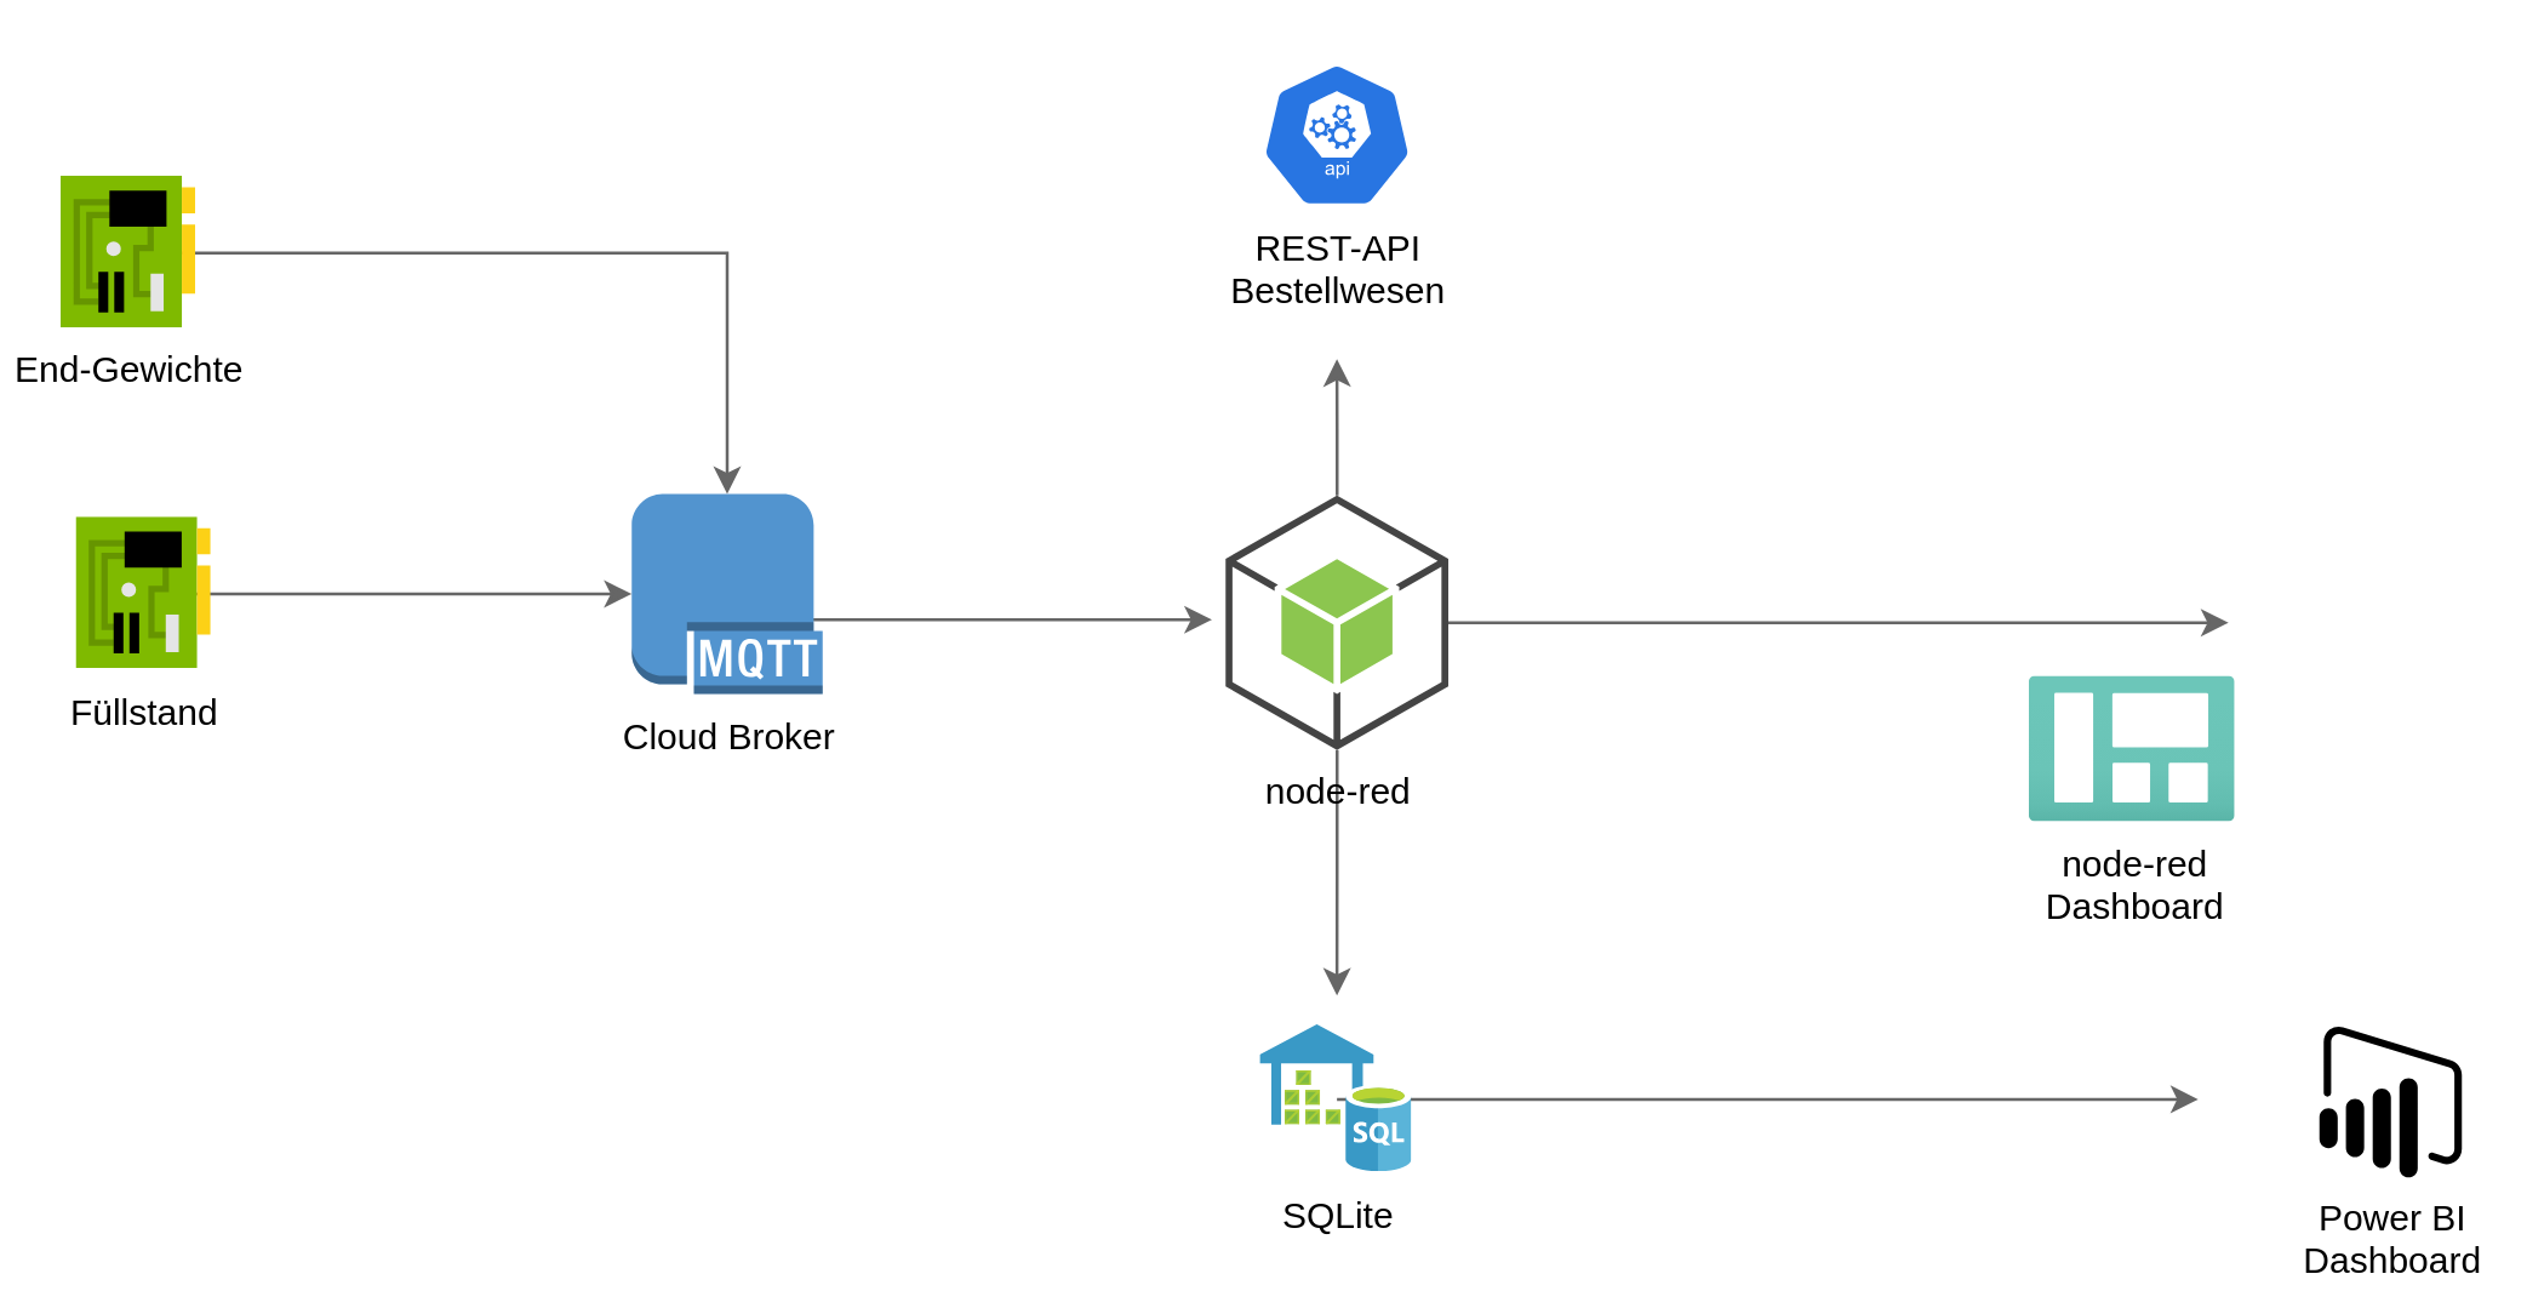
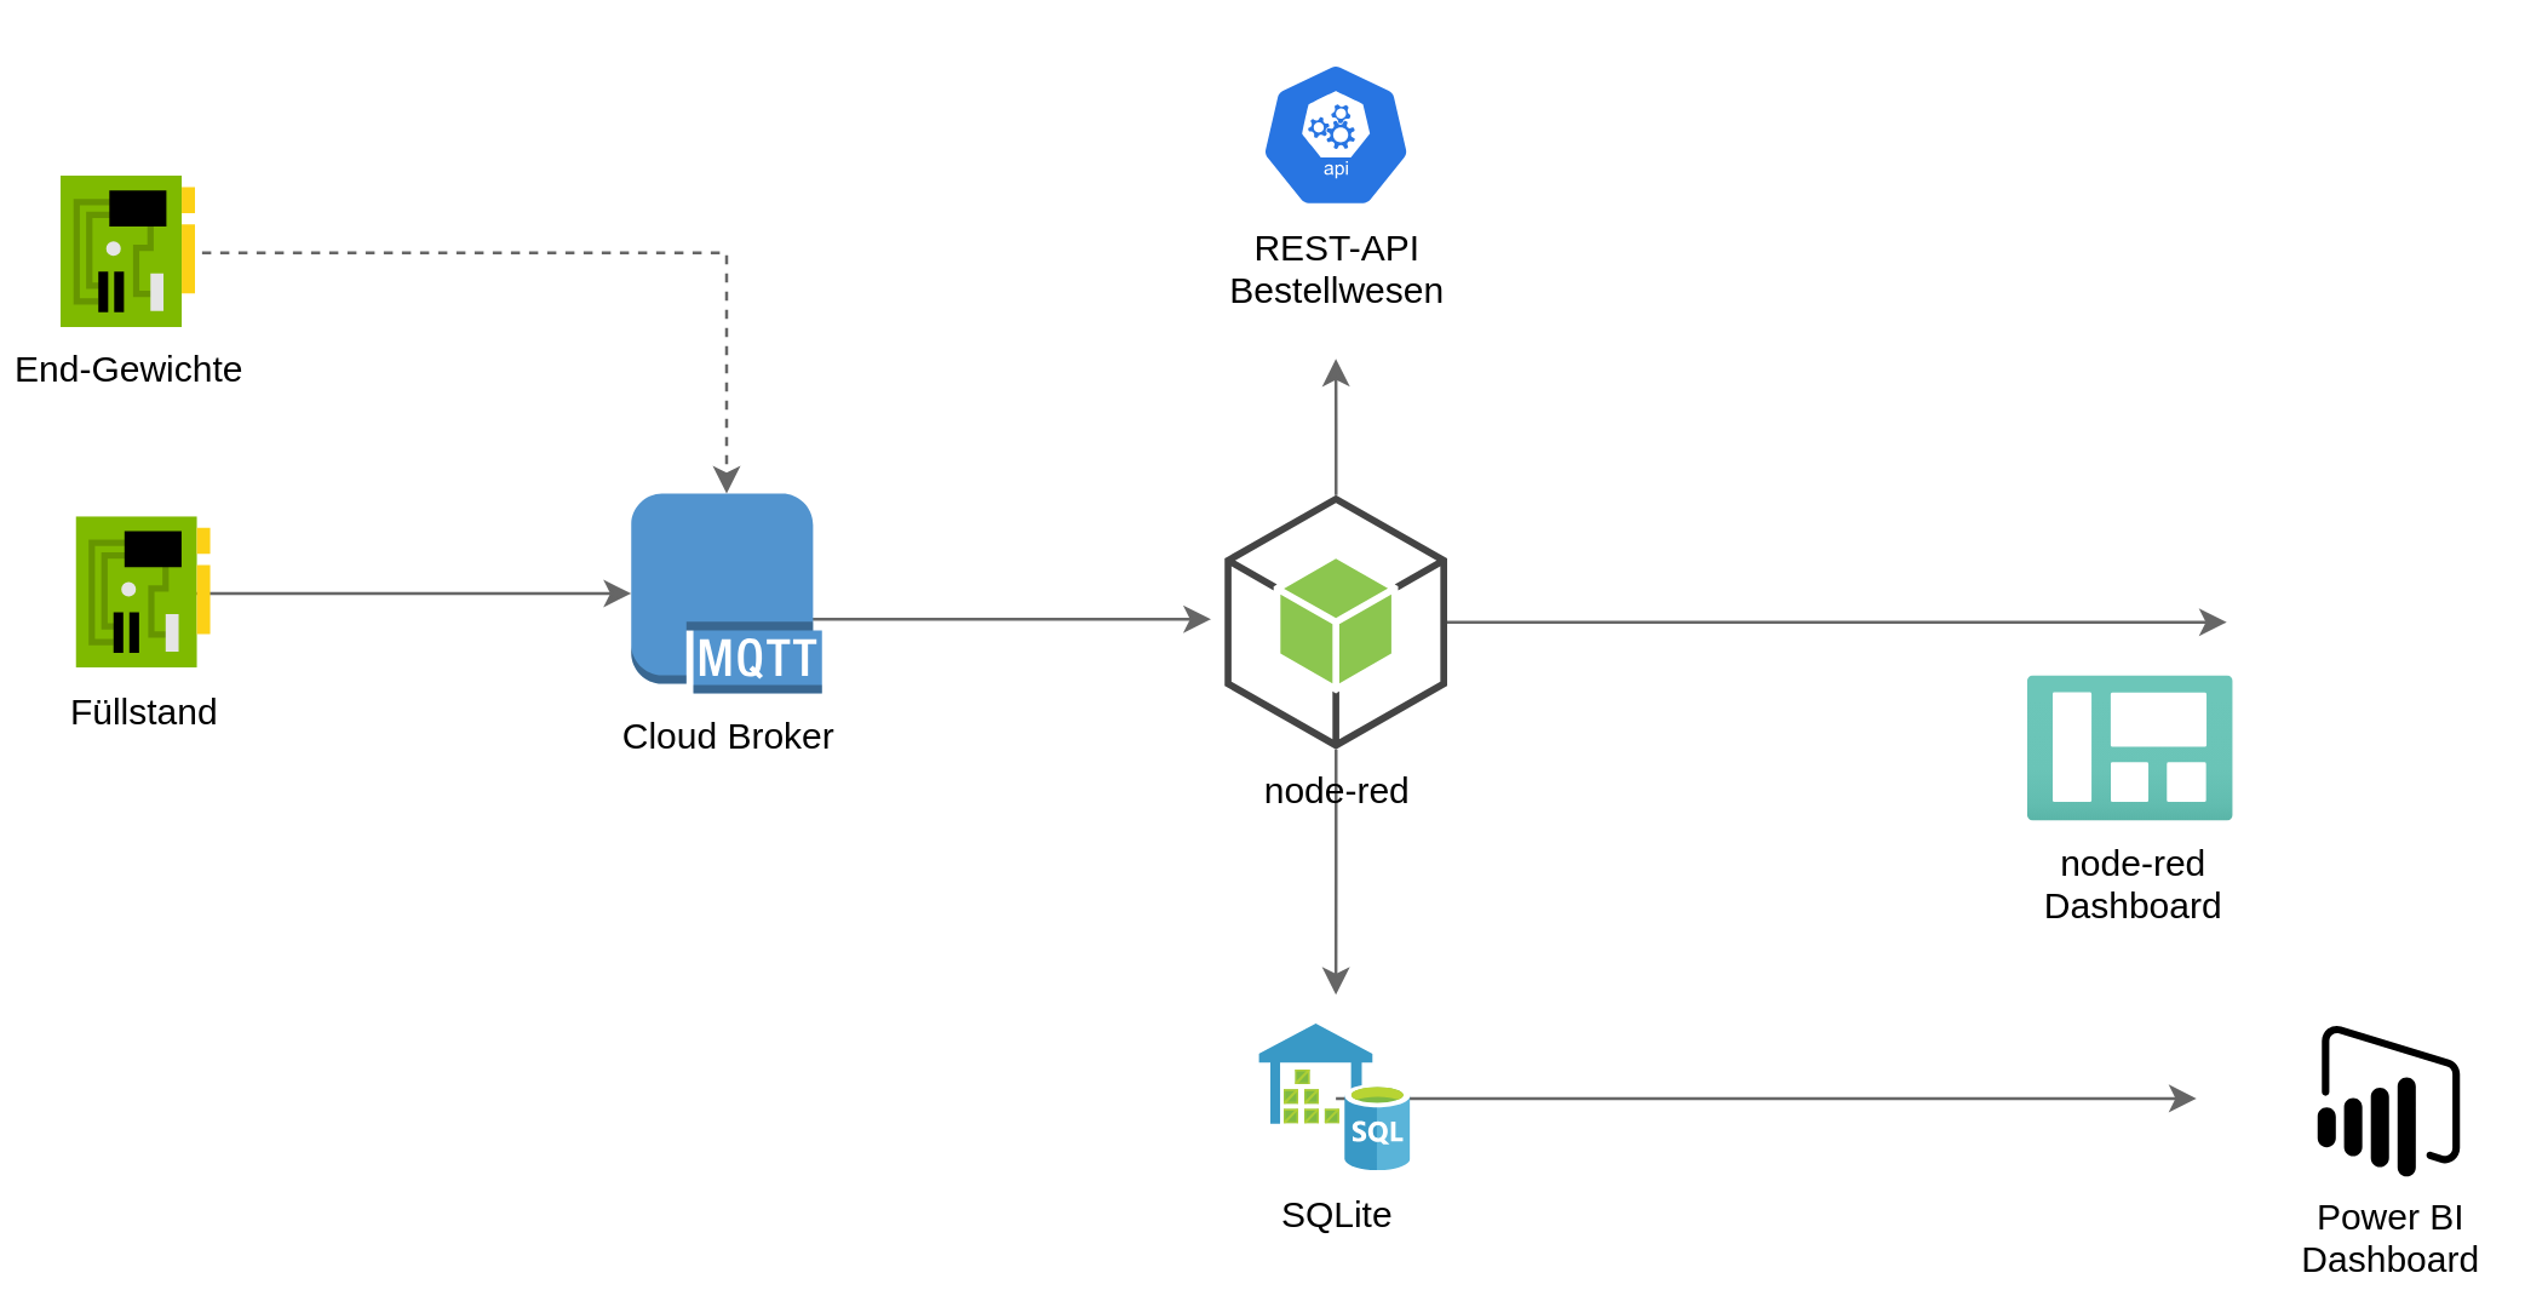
- <mxCell id="14" style="edgeStyle=orthogonalEdgeStyle;rounded=0;orthogonalLoop=1;jettySize=auto;html=1;entryX=0.5;entryY=0;entryDx=0;entryDy=0;entryPerimeter=0;strokeColor=#666666;" edge="1" parent="1" source="15" target="8"><mxGeometry relative="1" as="geometry" /></mxCell>
+ <mxCell id="14" style="edgeStyle=orthogonalEdgeStyle;rounded=0;orthogonalLoop=1;jettySize=auto;html=1;entryX=0.5;entryY=0;entryDx=0;entryDy=0;entryPerimeter=0;strokeColor=#666666;dashed=1;" edge="1" parent="1" source="15" target="8"><mxGeometry relative="1" as="geometry" /></mxCell>
